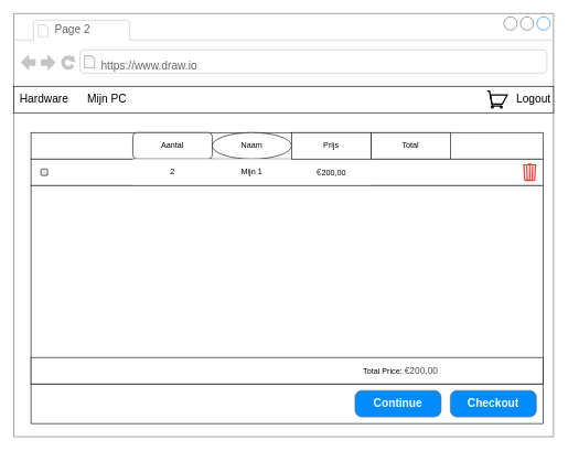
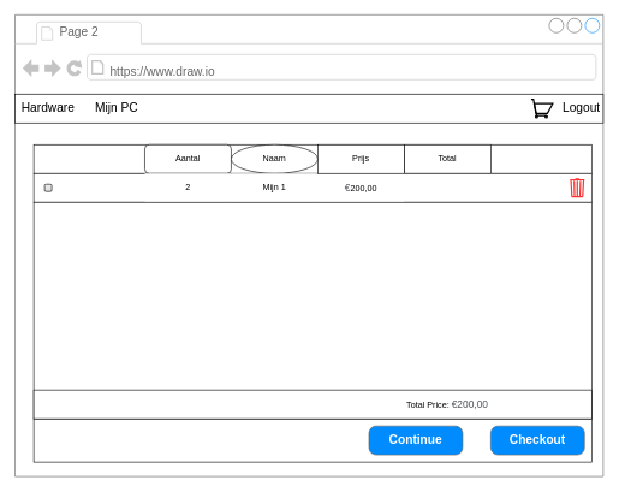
- <mxCell id="20" value="Total Price:&amp;nbsp;&lt;span style=&quot;color: rgb(77 , 81 , 86) ; font-family: &amp;#34;arial&amp;#34; , sans-serif ; font-size: 14px ; text-align: left ; background-color: rgb(255 , 255 , 255)&quot;&gt;€200,00&lt;/span&gt;" style="text;html=1;strokeColor=none;fillColor=none;align=center;verticalAlign=middle;whiteSpace=wrap;rounded=0;" vertex="1" parent="2"><mxGeometry x="525" y="530" width="120" height="20" as="geometry" /></mxCell>
+ <mxCell id="20" value="Total Price:&amp;nbsp;&lt;span style=&quot;color: rgb(77 , 81 , 86) ; font-family: &amp;#34;arial&amp;#34; , sans-serif ; font-size: 14px ; text-align: left ; background-color: rgb(255 , 255 , 255)&quot;&gt;€200,00&lt;/span&gt;" style="text;html=1;strokeColor=none;fillColor=none;align=center;verticalAlign=middle;whiteSpace=wrap;rounded=0;" vertex="1" parent="2"><mxGeometry x="540" y="530" width="120" height="20" as="geometry" /></mxCell>
- <mxCell id="18" value="Continue" style="strokeWidth=1;shadow=0;dashed=0;align=center;html=1;shape=mxgraph.mockup.buttons.button;strokeColor=#666666;fontColor=#ffffff;mainText=;buttonStyle=round;fontSize=17;fontStyle=1;fillColor=#008cff;whiteSpace=wrap;" vertex="1" parent="2"><mxGeometry x="516" y="570" width="130" height="40" as="geometry" /></mxCell>
+ <mxCell id="18" value="Continue" style="strokeWidth=1;shadow=0;dashed=0;align=center;html=1;shape=mxgraph.mockup.buttons.button;strokeColor=#666666;fontColor=#ffffff;mainText=;buttonStyle=round;fontSize=17;fontStyle=1;fillColor=#008cff;whiteSpace=wrap;" vertex="1" parent="2"><mxGeometry x="491" y="570" width="130" height="40" as="geometry" /></mxCell>
